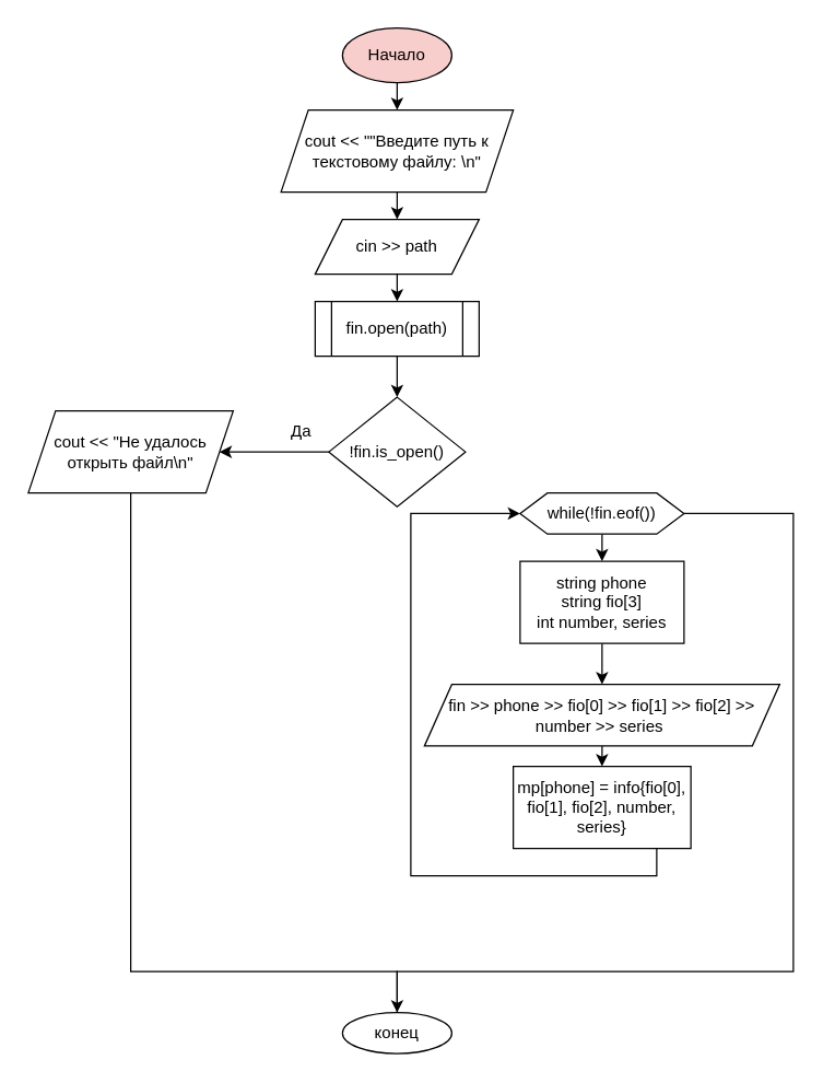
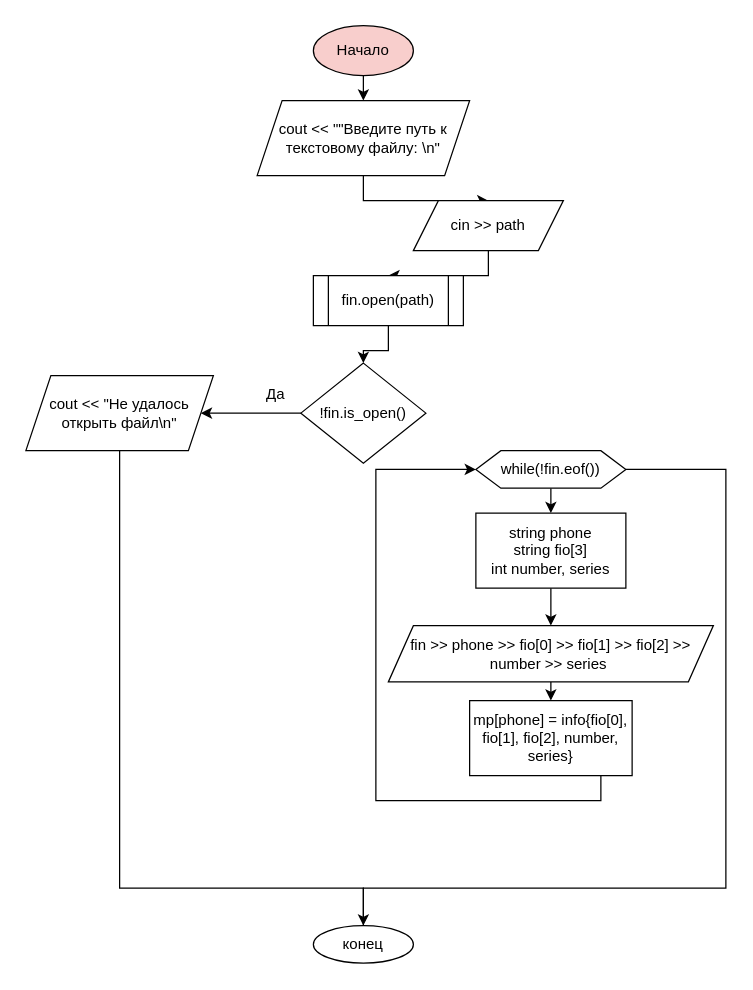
- <mxCell id="7" value="cin &amp;gt;&amp;gt; path" style="shape=parallelogram;perimeter=parallelogramPerimeter;whiteSpace=wrap;html=1;fixedSize=1;" vertex="1" parent="1"><mxGeometry x="230" y="160" width="120" height="40" as="geometry" /></mxCell>
+ <mxCell id="7" value="cin &amp;gt;&amp;gt; path" style="shape=parallelogram;perimeter=parallelogramPerimeter;whiteSpace=wrap;html=1;fixedSize=1;" vertex="1" parent="1"><mxGeometry x="330" y="160" width="120" height="40" as="geometry" /></mxCell>
- <mxCell id="9" value="fin.open(path)" style="shape=process;whiteSpace=wrap;html=1;backgroundOutline=1;" vertex="1" parent="1"><mxGeometry x="230" y="220" width="120" height="40" as="geometry" /></mxCell>
+ <mxCell id="9" value="fin.open(path)" style="shape=process;whiteSpace=wrap;html=1;backgroundOutline=1;" vertex="1" parent="1"><mxGeometry x="250" y="220" width="120" height="40" as="geometry" /></mxCell>
